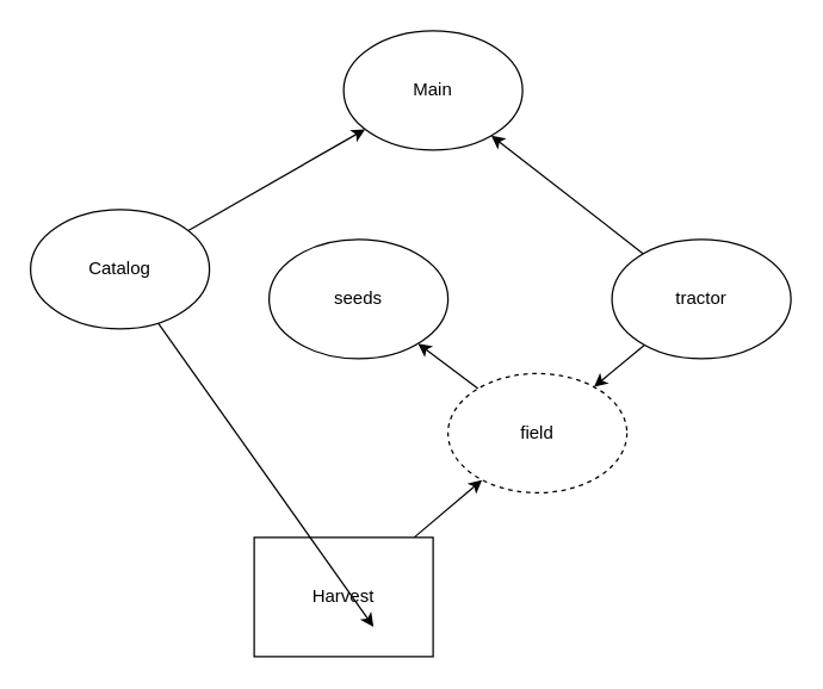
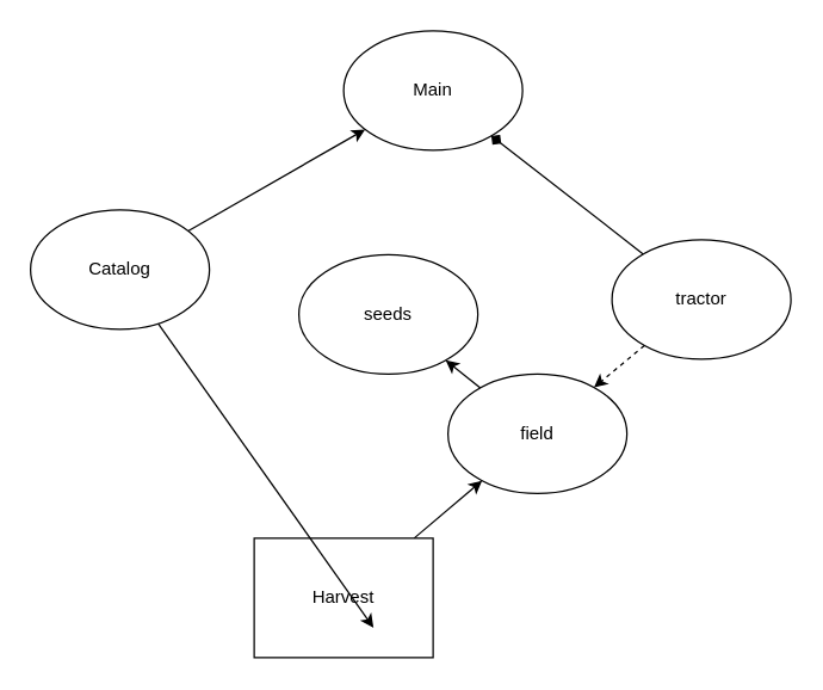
- <mxCell id="7" style="edgeStyle=none;html=1;" edge="1" parent="1" source="8" target="2"><mxGeometry relative="1" as="geometry" /></mxCell>
+ <mxCell id="7" style="edgeStyle=none;html=1;endArrow=diamond;" edge="1" parent="1" source="8" target="2"><mxGeometry relative="1" as="geometry" /></mxCell>
- <mxCell id="3" value="seeds" style="ellipse;whiteSpace=wrap;html=1;" vertex="1" parent="1"><mxGeometry x="180" y="160" width="120" height="80" as="geometry" /></mxCell>
+ <mxCell id="3" value="seeds" style="ellipse;whiteSpace=wrap;html=1;" vertex="1" parent="1"><mxGeometry x="200" y="170" width="120" height="80" as="geometry" /></mxCell>
- <mxCell id="6" style="edgeStyle=none;html=1;" edge="1" parent="1" source="8" target="5"><mxGeometry relative="1" as="geometry" /></mxCell>
+ <mxCell id="6" style="edgeStyle=none;html=1;dashed=1;" edge="1" parent="1" source="8" target="5"><mxGeometry relative="1" as="geometry" /></mxCell>
- <mxCell id="5" value="field" style="ellipse;whiteSpace=wrap;html=1;dashed=1;" vertex="1" parent="1"><mxGeometry x="300" y="250" width="120" height="80" as="geometry" /></mxCell>
+ <mxCell id="5" value="field" style="ellipse;whiteSpace=wrap;html=1;" vertex="1" parent="1"><mxGeometry x="300" y="250" width="120" height="80" as="geometry" /></mxCell>
